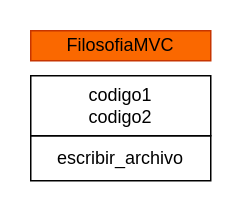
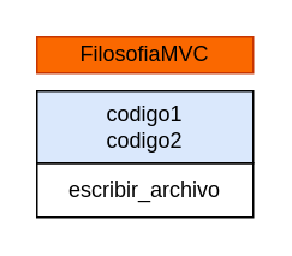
- <mxCell id="4" value="codigo1&lt;br&gt;codigo2" style="rounded=0;whiteSpace=wrap;html=1;" vertex="1" parent="1"><mxGeometry x="20" y="50" width="120" height="40" as="geometry" /></mxCell>
+ <mxCell id="4" value="codigo1&lt;br&gt;codigo2" style="rounded=0;whiteSpace=wrap;html=1;fillColor=#dae8fc;" vertex="1" parent="1"><mxGeometry x="20" y="50" width="120" height="40" as="geometry" /></mxCell>
